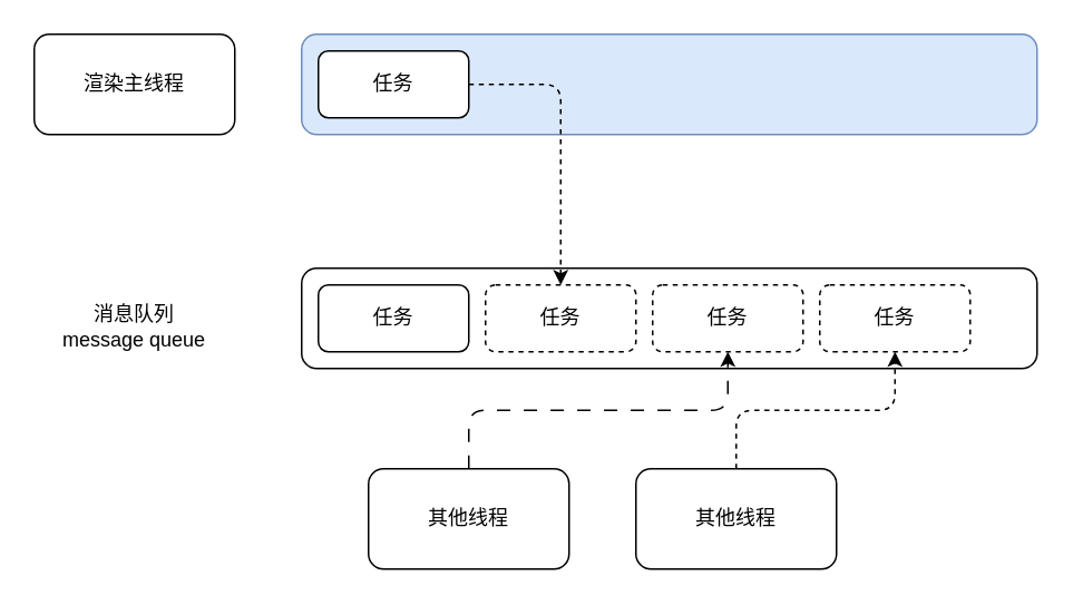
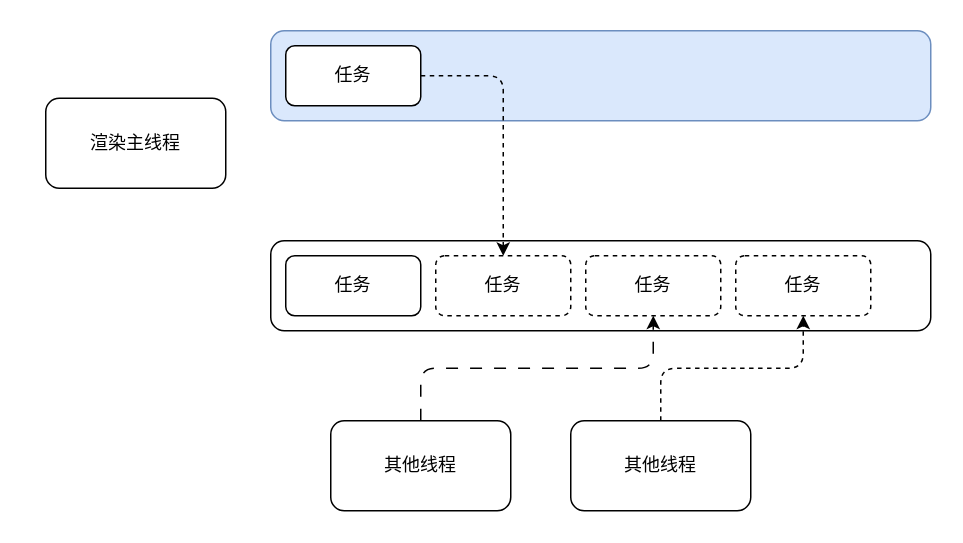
- <mxCell id="2" value="渲染主线程" style="rounded=1;whiteSpace=wrap;html=1;" vertex="1" parent="1"><mxGeometry x="20" y="20" width="120" height="60" as="geometry" /></mxCell>
+ <mxCell id="2" value="渲染主线程" style="rounded=1;whiteSpace=wrap;html=1;" vertex="1" parent="1"><mxGeometry x="30" y="65" width="120" height="60" as="geometry" /></mxCell>
- <mxCell id="11" value="消息队列&lt;br&gt;message queue" style="text;html=1;align=center;verticalAlign=middle;whiteSpace=wrap;rounded=0;" vertex="1" parent="1"><mxGeometry x="30" y="180" width="100" height="30" as="geometry" /></mxCell>
